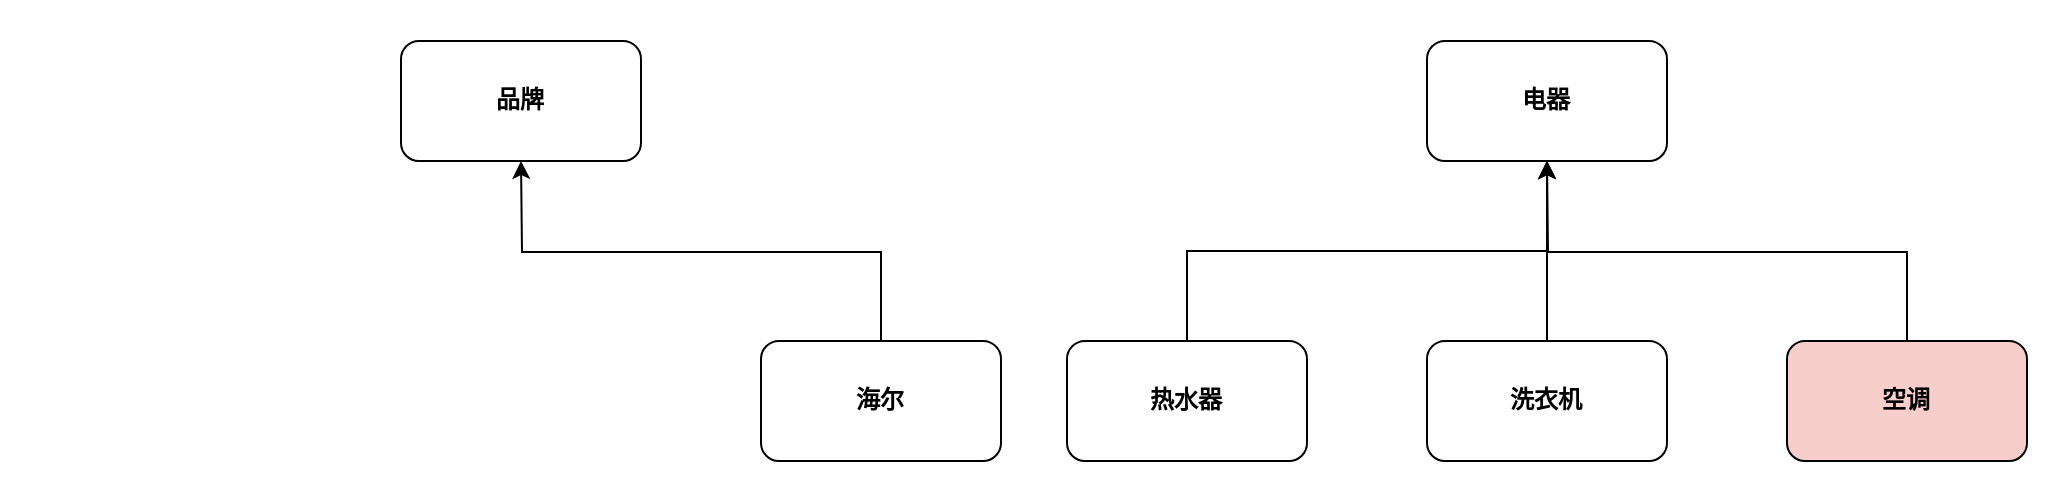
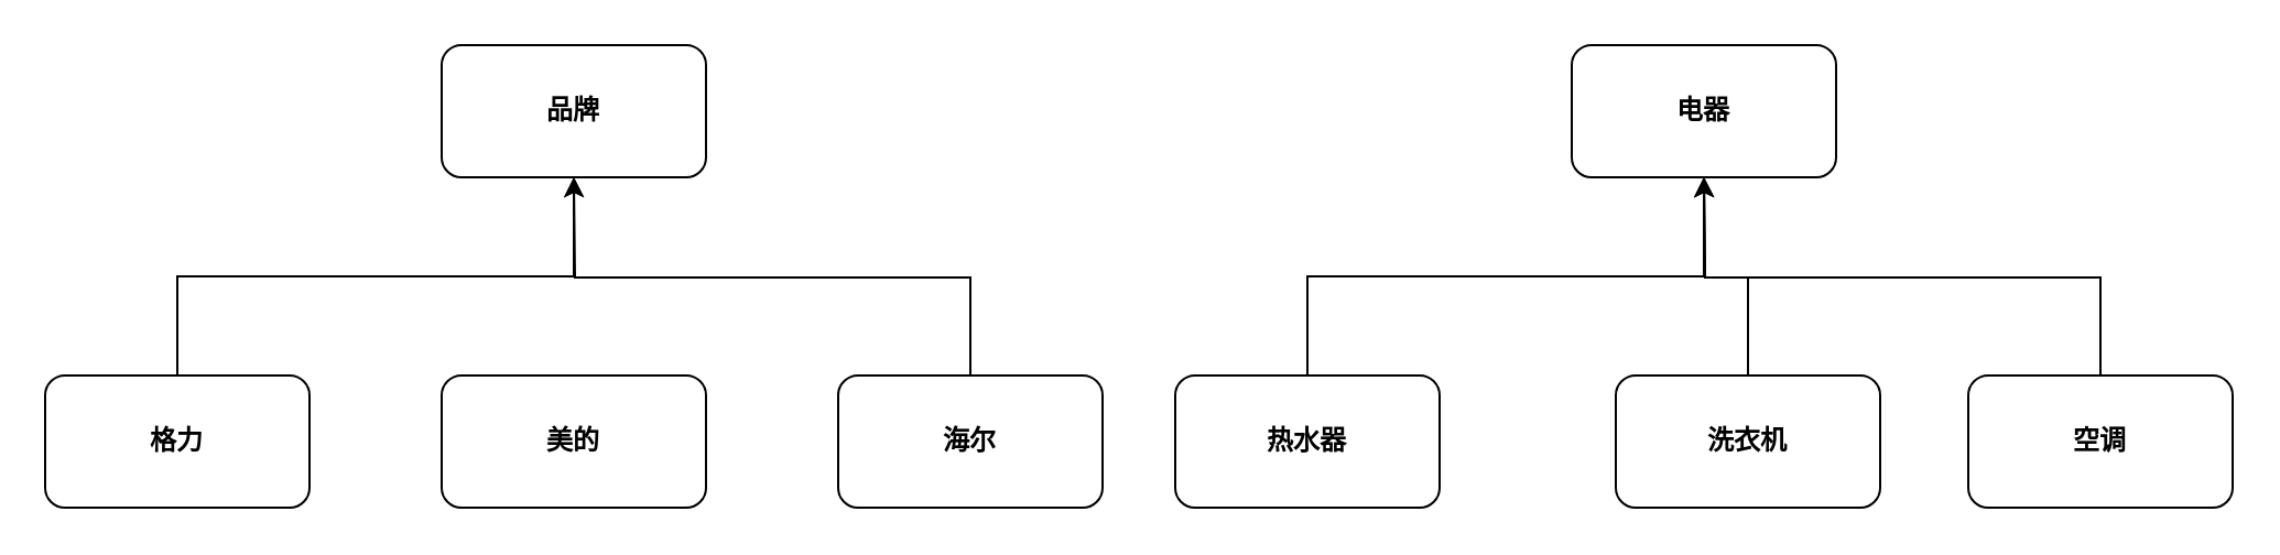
+ <mxCell id="13" style="edgeStyle=orthogonalEdgeStyle;rounded=0;orthogonalLoop=1;jettySize=auto;html=1;exitX=0.5;exitY=0;exitDx=0;exitDy=0;entryX=0.5;entryY=1;entryDx=0;entryDy=0;fontStyle=1" edge="1" parent="1" source="14" target="2"><mxGeometry relative="1" as="geometry" /></mxCell>
+ <mxCell id="14" value="格力" style="rounded=1;whiteSpace=wrap;html=1;align=center;verticalAlign=middle;horizontal=1;flipV=1;fontStyle=1" vertex="1" parent="1"><mxGeometry x="20" y="170" width="120" height="60" as="geometry" /></mxCell>
+ <mxCell id="10" value="美的" style="rounded=1;whiteSpace=wrap;html=1;align=center;verticalAlign=middle;horizontal=1;flipV=1;fontStyle=1" vertex="1" parent="1"><mxGeometry x="200" y="170" width="120" height="60" as="geometry" /></mxCell>
- <mxCell id="5" value="洗衣机" style="rounded=1;whiteSpace=wrap;html=1;verticalAlign=middle;flipH=1;flipV=1;fontStyle=1" vertex="1" parent="1"><mxGeometry x="713" y="170" width="120" height="60" as="geometry" /></mxCell>
+ <mxCell id="5" value="洗衣机" style="rounded=1;whiteSpace=wrap;html=1;verticalAlign=middle;flipH=1;flipV=1;fontStyle=1" vertex="1" parent="1"><mxGeometry x="733" y="170" width="120" height="60" as="geometry" /></mxCell>
- <mxCell id="9" value="空调" style="rounded=1;whiteSpace=wrap;html=1;verticalAlign=middle;flipH=1;flipV=1;fontStyle=1;fillColor=#f8cecc;" vertex="1" parent="1"><mxGeometry x="893" y="170" width="120" height="60" as="geometry" /></mxCell>
+ <mxCell id="9" value="空调" style="rounded=1;whiteSpace=wrap;html=1;verticalAlign=middle;flipH=1;flipV=1;fontStyle=1" vertex="1" parent="1"><mxGeometry x="893" y="170" width="120" height="60" as="geometry" /></mxCell>
